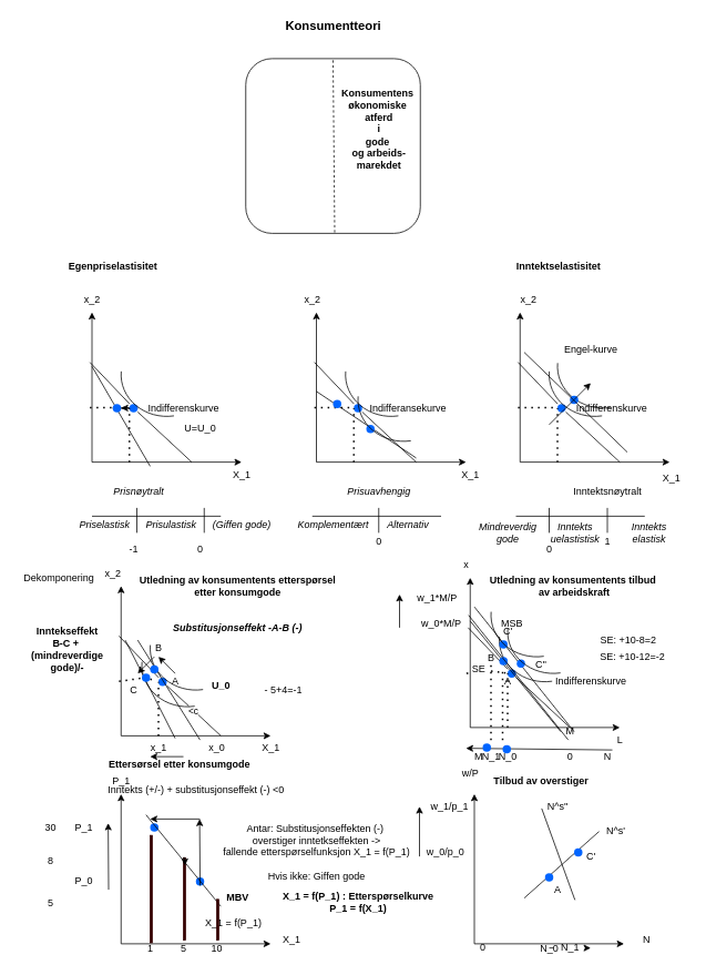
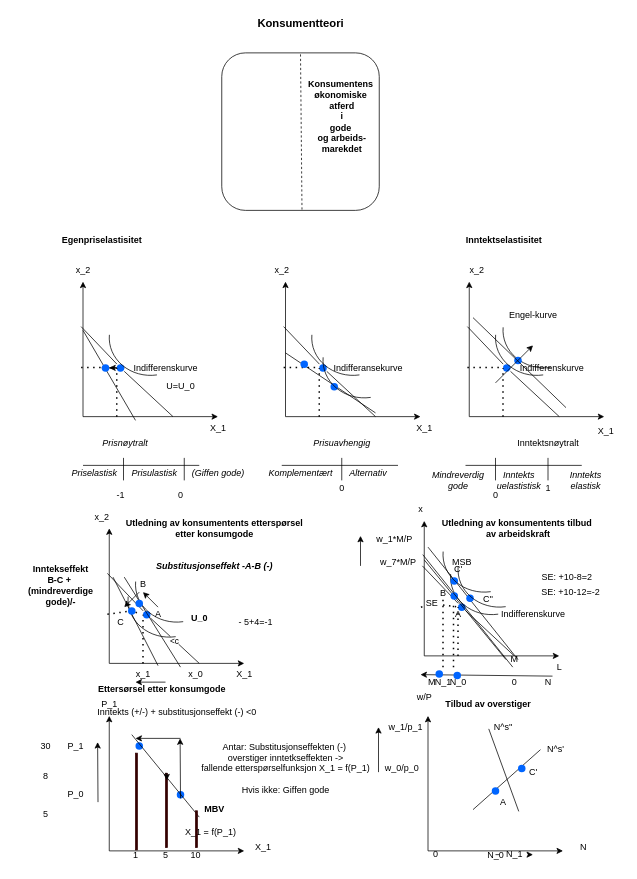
- <mxCell id="50" value="Dekomponering" style="text;html=1;align=center;verticalAlign=middle;resizable=0;points=[];autosize=1;" parent="1" vertex="1"><mxGeometry x="20" y="685" width="100" height="20" as="geometry" /></mxCell>
- <mxCell id="105" value="w_0*M/P" style="text;html=1;align=center;verticalAlign=middle;resizable=0;points=[];autosize=1;" parent="1" vertex="1"><mxGeometry x="500" y="739" width="60" height="20" as="geometry" /></mxCell>
+ <mxCell id="105" value="w_7*M/P" style="text;html=1;align=center;verticalAlign=middle;resizable=0;points=[];autosize=1;" parent="1" vertex="1"><mxGeometry x="500" y="739" width="60" height="20" as="geometry" /></mxCell>
- <mxCell id="184" value="&lt;b&gt;X_1 = f(P_1) : Etterspørselkurve&lt;br&gt;P_1 = f(X_1)&lt;/b&gt;" style="text;html=1;align=center;verticalAlign=middle;resizable=0;points=[];autosize=1;" parent="1" vertex="1"><mxGeometry x="330" y="1069" width="200" height="30" as="geometry" /></mxCell>
